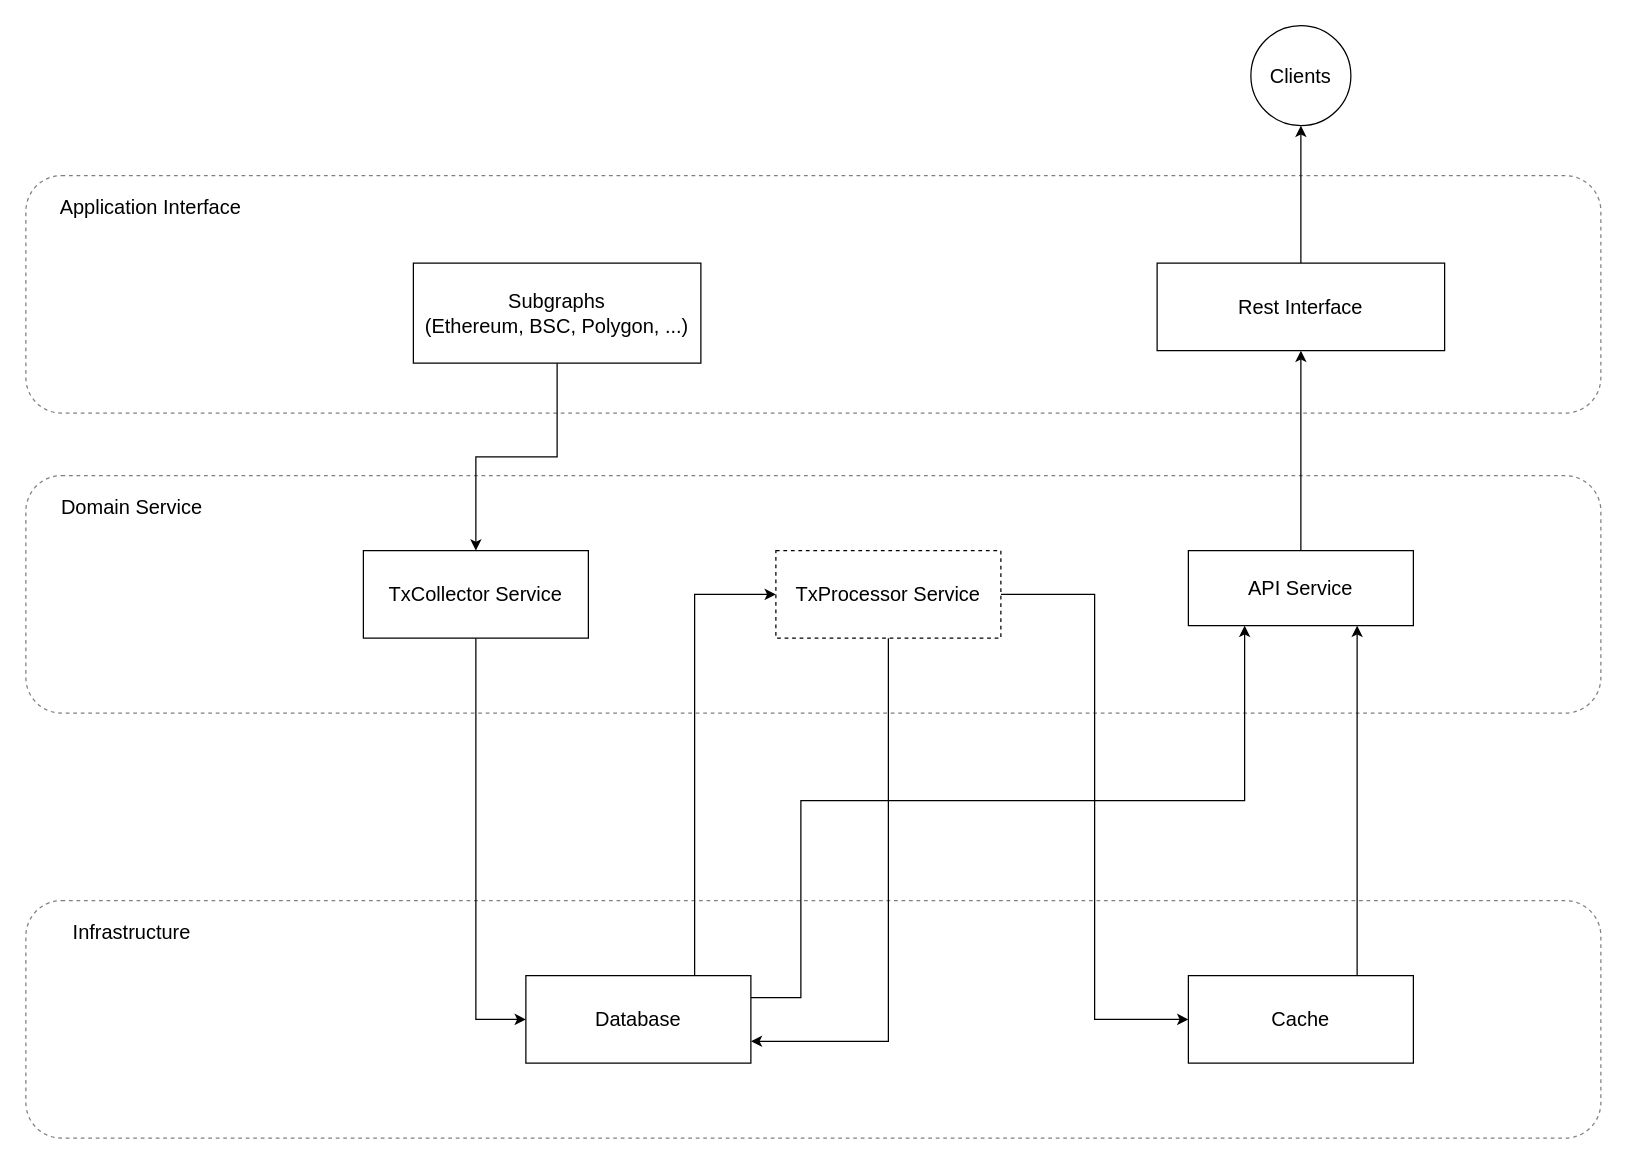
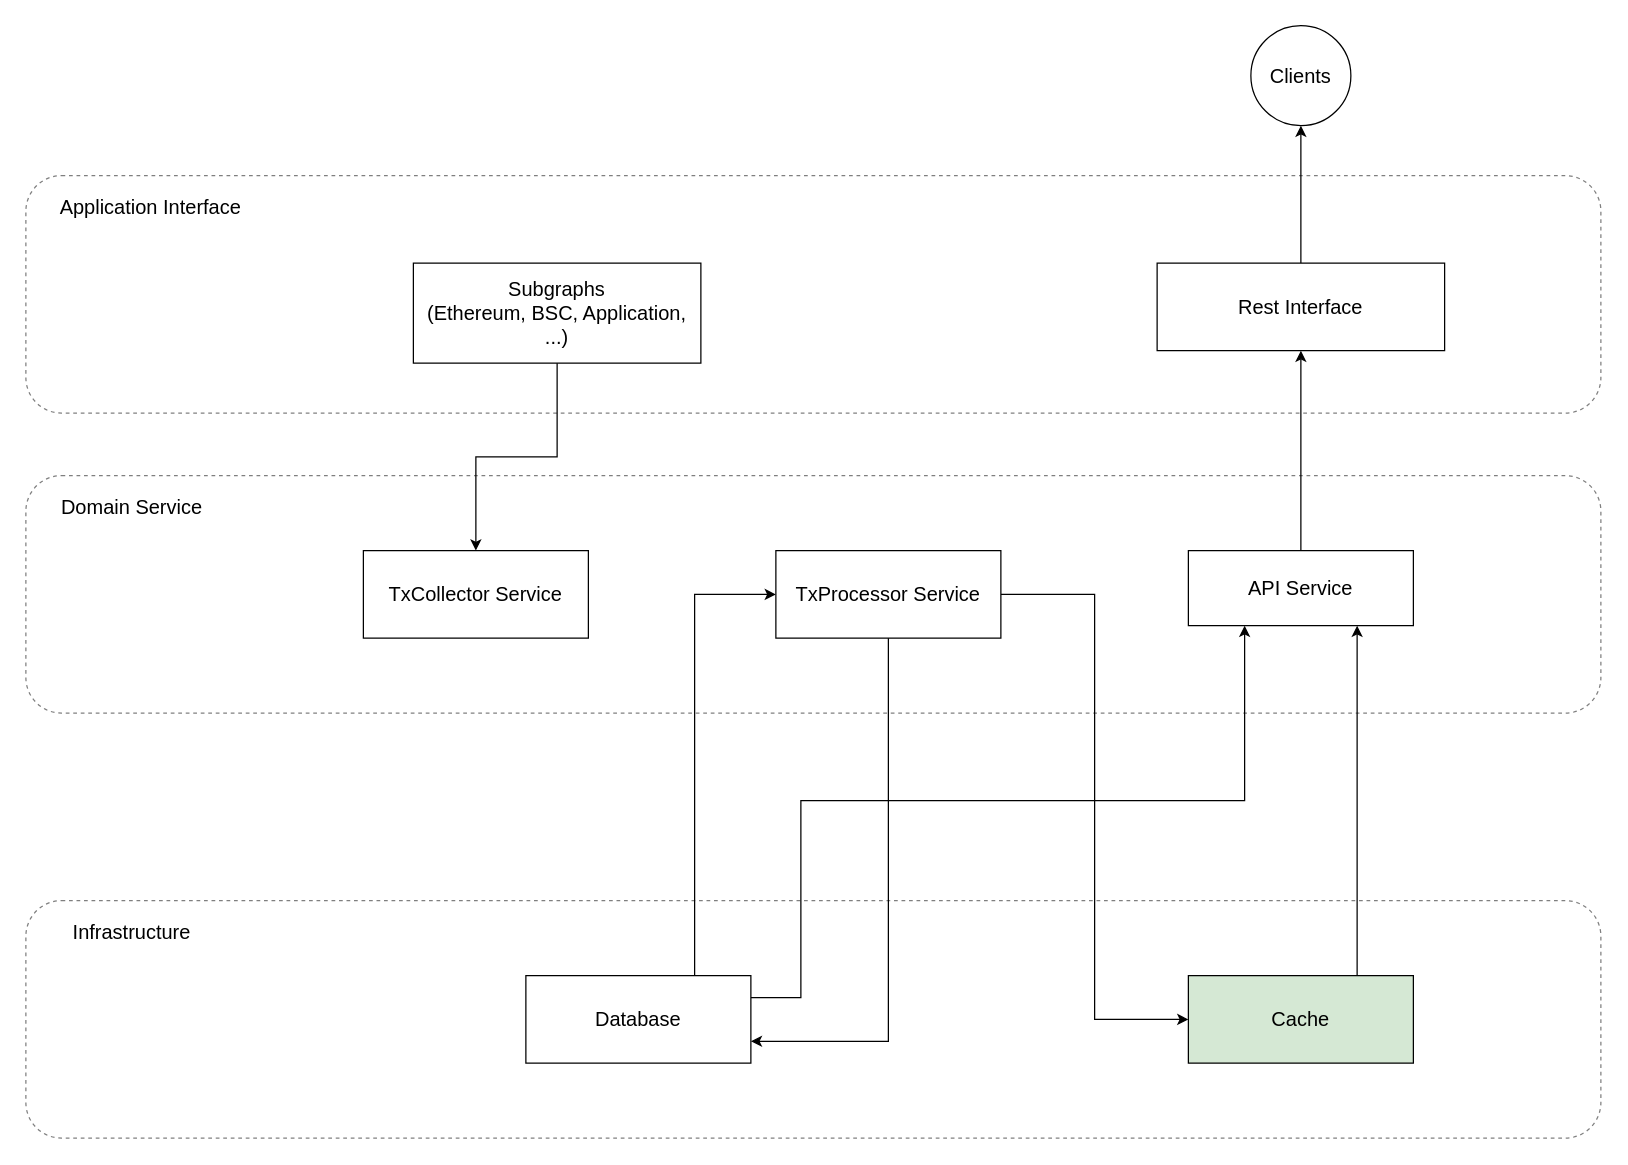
- <mxCell id="8" value="Subgraphs&lt;br&gt;(Ethereum, BSC, Polygon, ...)" style="rounded=0;whiteSpace=wrap;html=1;fontSize=16;" vertex="1" parent="5"><mxGeometry x="310" y="70" width="230" height="80" as="geometry" /></mxCell>
+ <mxCell id="8" value="Subgraphs&lt;br&gt;(Ethereum, BSC, Application, ...)" style="rounded=0;whiteSpace=wrap;html=1;fontSize=16;" vertex="1" parent="5"><mxGeometry x="310" y="70" width="230" height="80" as="geometry" /></mxCell>
- <mxCell id="14" value="TxProcessor Service" style="rounded=0;whiteSpace=wrap;html=1;fontSize=16;dashed=1;" vertex="1" parent="1"><mxGeometry x="620" y="440" width="180" height="70" as="geometry" /></mxCell>
+ <mxCell id="14" value="TxProcessor Service" style="rounded=0;whiteSpace=wrap;html=1;fontSize=16;" vertex="1" parent="1"><mxGeometry x="620" y="440" width="180" height="70" as="geometry" /></mxCell>
- <mxCell id="10" style="edgeStyle=orthogonalEdgeStyle;rounded=0;orthogonalLoop=1;jettySize=auto;html=1;entryX=0;entryY=0.5;entryDx=0;entryDy=0;fontSize=16;" edge="1" parent="1" source="11" target="20"><mxGeometry relative="1" as="geometry" /></mxCell>
- <mxCell id="21" value="Cache" style="rounded=0;whiteSpace=wrap;html=1;fontSize=16;" vertex="1" parent="1"><mxGeometry x="950" y="780" width="180" height="70" as="geometry" /></mxCell>
+ <mxCell id="21" value="Cache" style="rounded=0;whiteSpace=wrap;html=1;fontSize=16;fillColor=#d5e8d4;" vertex="1" parent="1"><mxGeometry x="950" y="780" width="180" height="70" as="geometry" /></mxCell>
